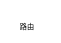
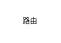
- <mxCell id="2" value="路由" style="text;html=1;strokeColor=none;fillColor=none;align=center;verticalAlign=middle;whiteSpace=wrap;rounded=0;" vertex="1" parent="1"><mxGeometry x="15" y="30" width="60" height="30" as="geometry" /></mxCell>
+ <mxCell id="2" value="路由" style="text;html=1;strokeColor=none;fillColor=none;align=center;verticalAlign=middle;whiteSpace=wrap;rounded=0;" vertex="1" parent="1"><mxGeometry x="20" y="20" width="60" height="30" as="geometry" /></mxCell>
